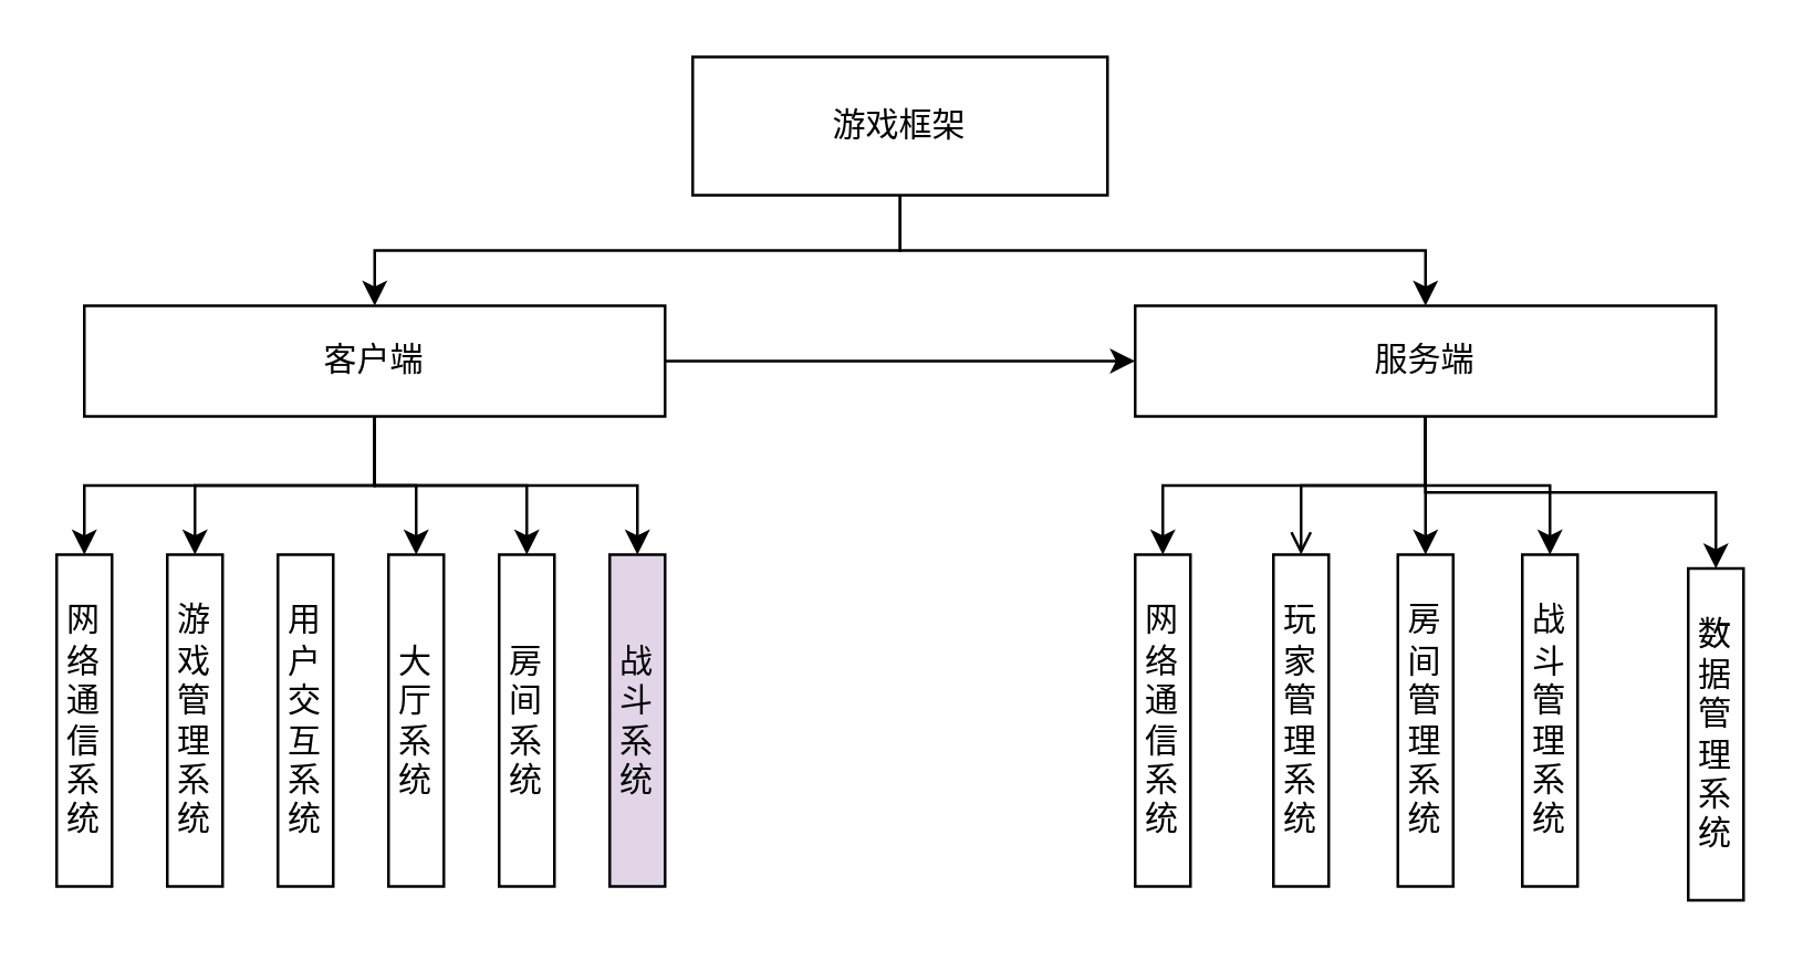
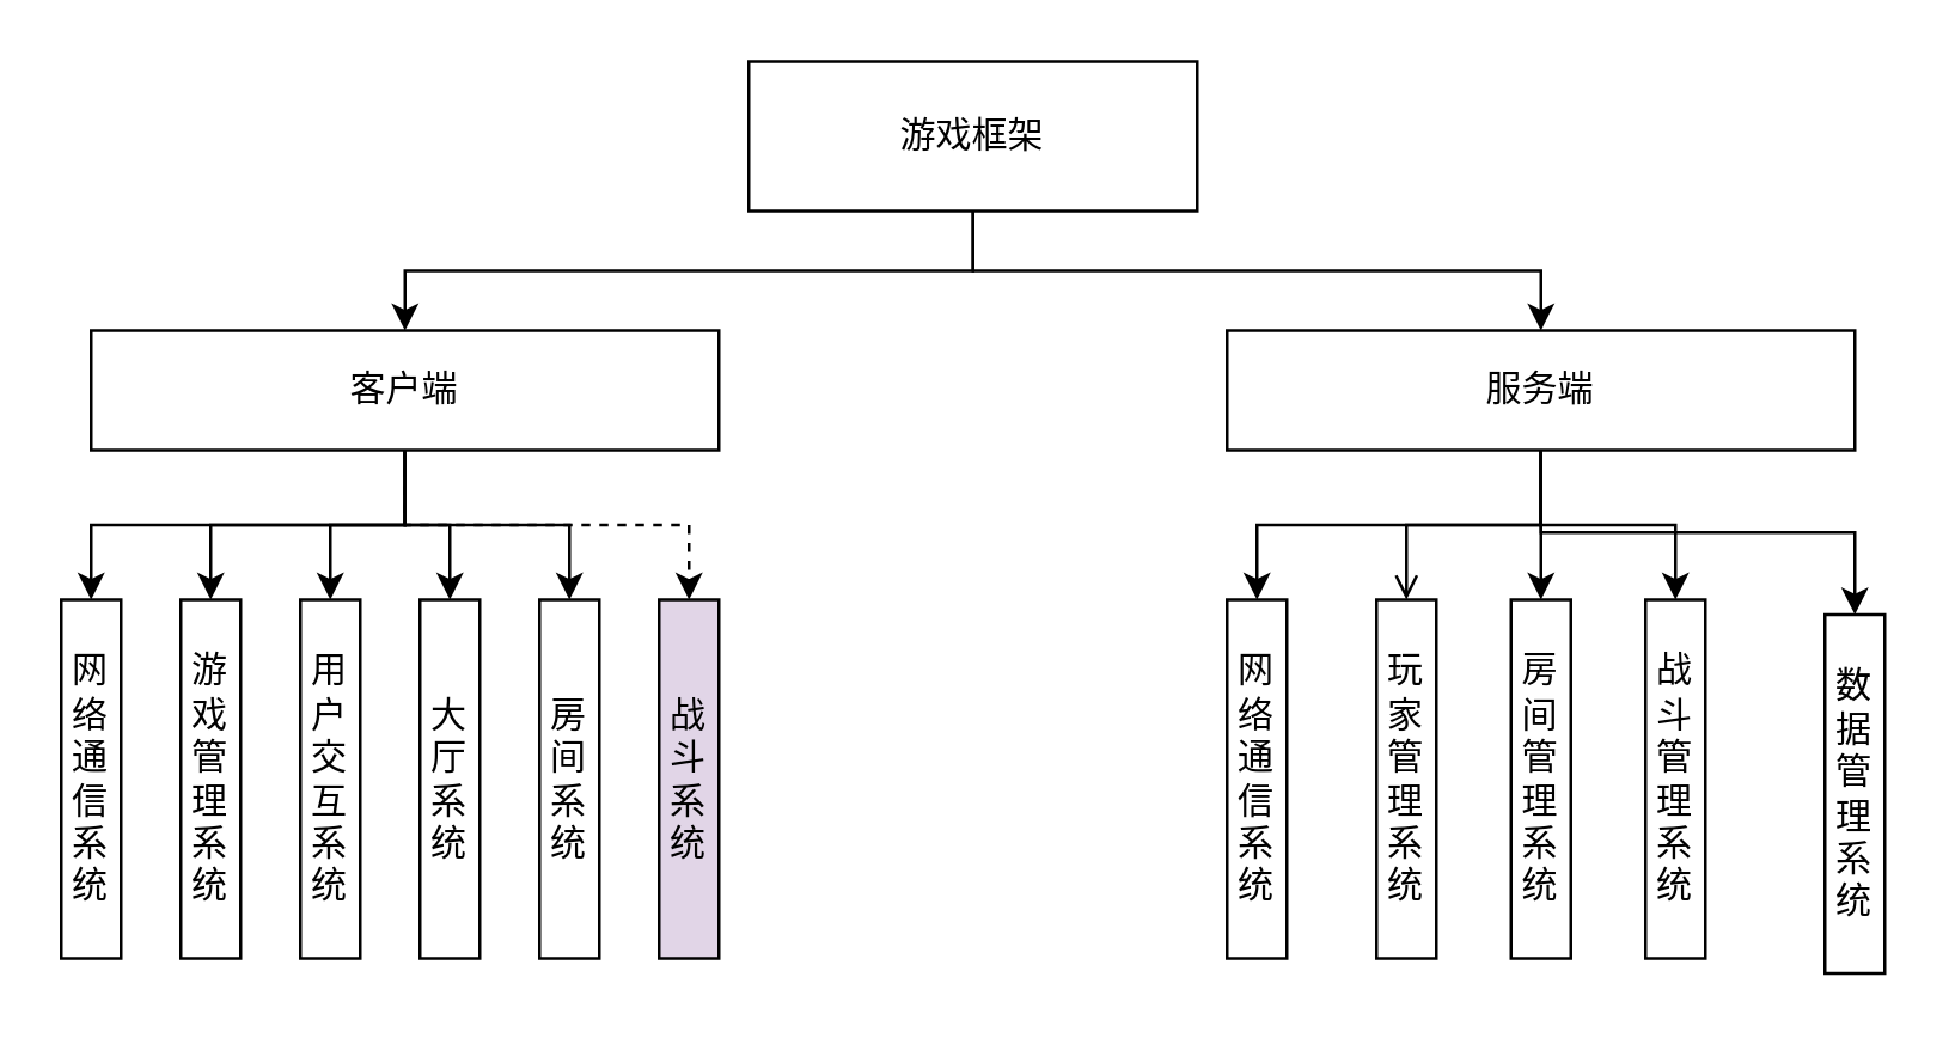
- <mxCell id="7" style="edgeStyle=orthogonalEdgeStyle;rounded=0;orthogonalLoop=1;jettySize=auto;html=1;" edge="1" parent="1" source="11" target="17"><mxGeometry relative="1" as="geometry" /></mxCell>
+ <mxCell id="7" style="edgeStyle=orthogonalEdgeStyle;rounded=0;orthogonalLoop=1;jettySize=auto;html=1;entryX=0.5;entryY=0;entryDx=0;entryDy=0;" edge="1" parent="1" source="11" target="20"><mxGeometry relative="1" as="geometry" /></mxCell>
- <mxCell id="10" style="edgeStyle=orthogonalEdgeStyle;rounded=0;orthogonalLoop=1;jettySize=auto;html=1;" edge="1" parent="1" source="11" target="23"><mxGeometry relative="1" as="geometry" /></mxCell>
+ <mxCell id="10" style="edgeStyle=orthogonalEdgeStyle;rounded=0;orthogonalLoop=1;jettySize=auto;html=1;dashed=1;" edge="1" parent="1" source="11" target="23"><mxGeometry relative="1" as="geometry" /></mxCell>
